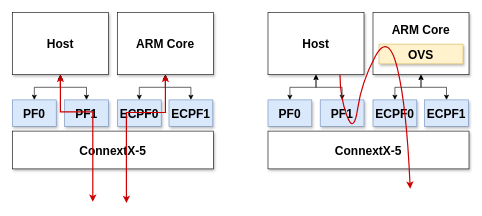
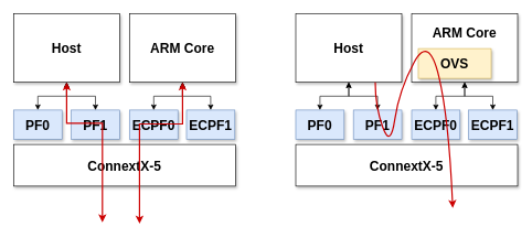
- <mxCell id="26" value="&lt;font style=&quot;font-size: 20px&quot;&gt;&lt;b&gt;OVS&lt;/b&gt;&lt;/font&gt;" style="rounded=0;whiteSpace=wrap;html=1;shadow=1;fillColor=#fff2cc;strokeColor=#d6b656;" vertex="1" parent="1"><mxGeometry x="631" y="73" width="140" height="33" as="geometry" /></mxCell>
+ <mxCell id="26" value="&lt;font style=&quot;font-size: 20px&quot;&gt;&lt;b&gt;OVS&lt;/b&gt;&lt;/font&gt;" style="rounded=0;whiteSpace=wrap;html=1;shadow=1;fillColor=#fff2cc;strokeColor=#d6b656;" vertex="1" parent="1"><mxGeometry x="631" y="73" width="110" height="45" as="geometry" /></mxCell>
